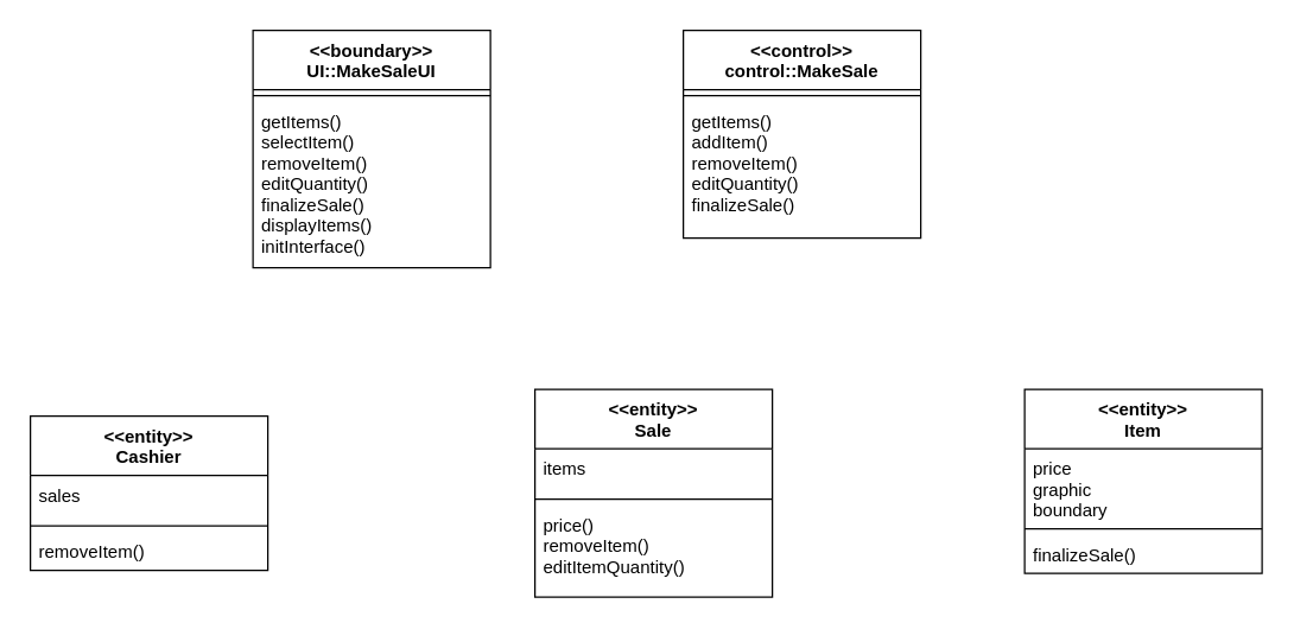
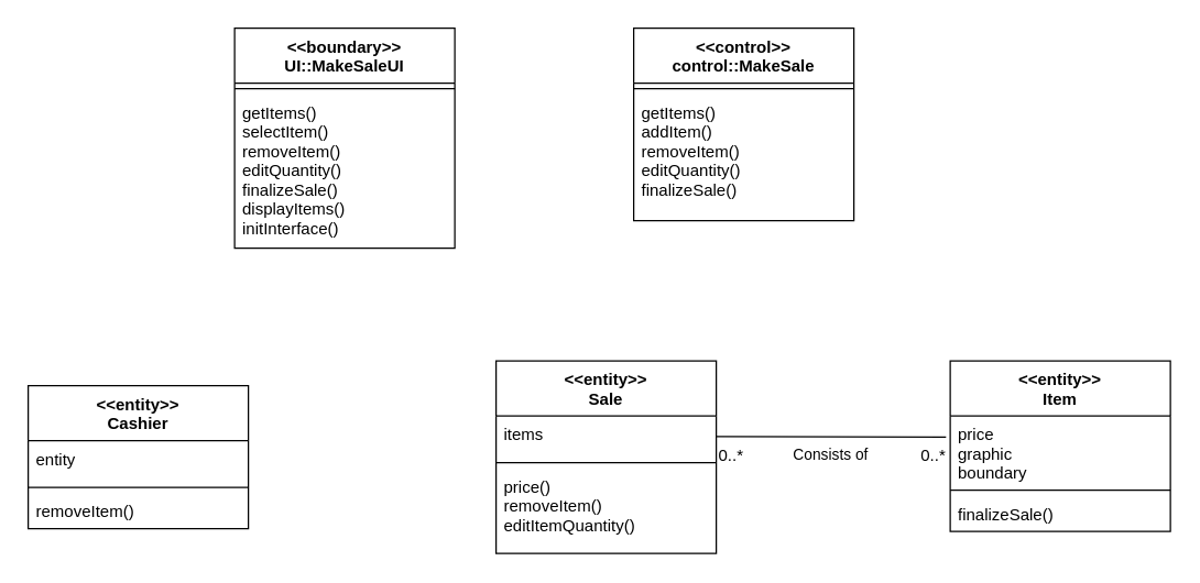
+ <mxCell id="20" value="Consists of" style="endArrow=none;html=1;rounded=0;align=center;verticalAlign=top;endFill=0;labelBackgroundColor=none;exitX=1;exitY=0.5;exitDx=0;exitDy=0;entryX=-0.019;entryY=0.309;entryDx=0;entryDy=0;entryPerimeter=0;" parent="1" source="17" target="9" edge="1"><mxGeometry relative="1" as="geometry"><mxPoint x="520" y="331.29" as="sourcePoint" /><mxPoint x="630" y="331.29" as="targetPoint" /></mxGeometry></mxCell>
+ <mxCell id="21" value="0..*" style="resizable=0;html=1;align=left;verticalAlign=top;labelBackgroundColor=none;" parent="20" connectable="0" vertex="1"><mxGeometry x="-1" relative="1" as="geometry" /></mxCell>
+ <mxCell id="22" value="0..*" style="resizable=0;html=1;align=right;verticalAlign=top;labelBackgroundColor=none;" parent="20" connectable="0" vertex="1"><mxGeometry x="1" relative="1" as="geometry" /></mxCell>
- <mxCell id="13" value="sales" style="text;strokeColor=none;fillColor=none;align=left;verticalAlign=top;spacingLeft=4;spacingRight=4;overflow=hidden;rotatable=0;points=[[0,0.5],[1,0.5]];portConstraint=eastwest;" parent="12" vertex="1"><mxGeometry y="40" width="160" height="30" as="geometry" /></mxCell>
+ <mxCell id="13" value="entity" style="text;strokeColor=none;fillColor=none;align=left;verticalAlign=top;spacingLeft=4;spacingRight=4;overflow=hidden;rotatable=0;points=[[0,0.5],[1,0.5]];portConstraint=eastwest;" parent="12" vertex="1"><mxGeometry y="40" width="160" height="30" as="geometry" /></mxCell>
